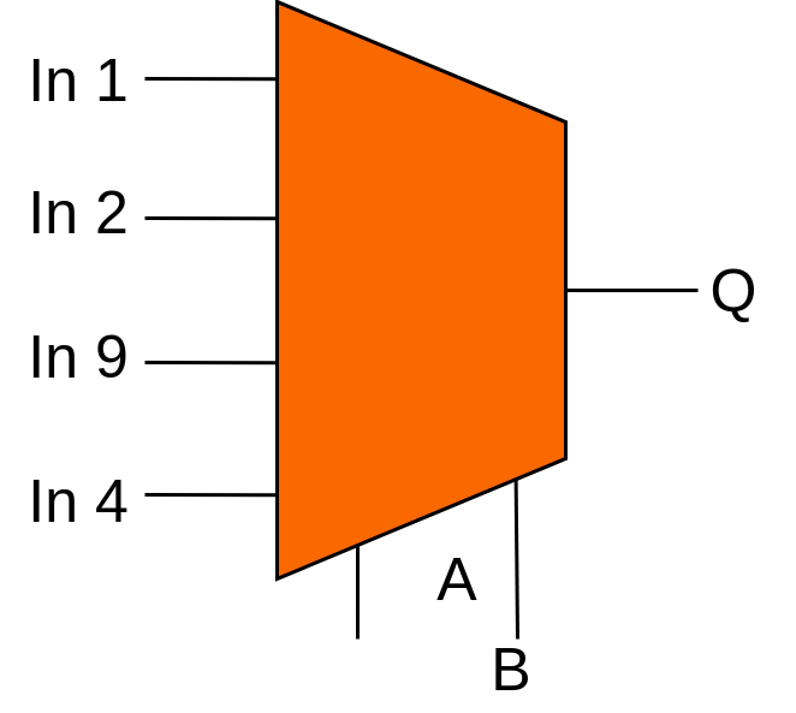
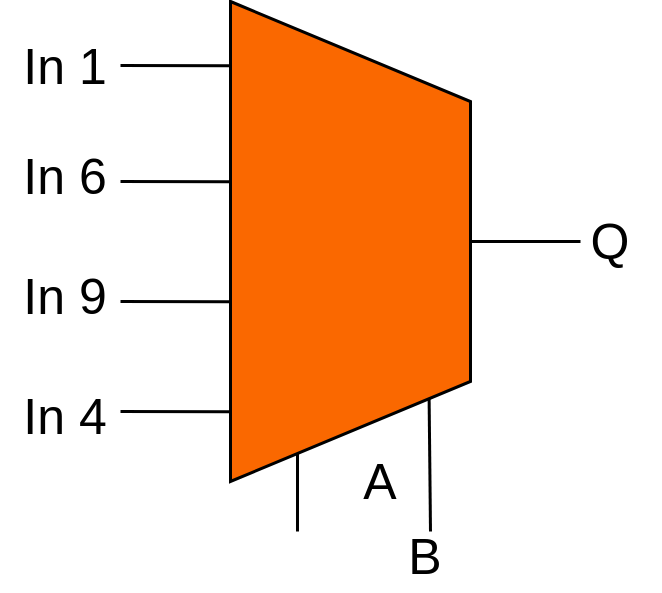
- <mxCell id="13" value="&lt;font style=&quot;font-size: 50px;&quot;&gt;In 2&lt;/font&gt;" style="text;html=1;strokeColor=none;fillColor=none;align=center;verticalAlign=middle;whiteSpace=wrap;rounded=0;" vertex="1" parent="1"><mxGeometry x="20" y="130" width="90" height="30" as="geometry" /></mxCell>
+ <mxCell id="13" value="&lt;font style=&quot;font-size: 50px;&quot;&gt;In 6&lt;/font&gt;" style="text;html=1;strokeColor=none;fillColor=none;align=center;verticalAlign=middle;whiteSpace=wrap;rounded=0;" vertex="1" parent="1"><mxGeometry x="20" y="130" width="90" height="30" as="geometry" /></mxCell>
